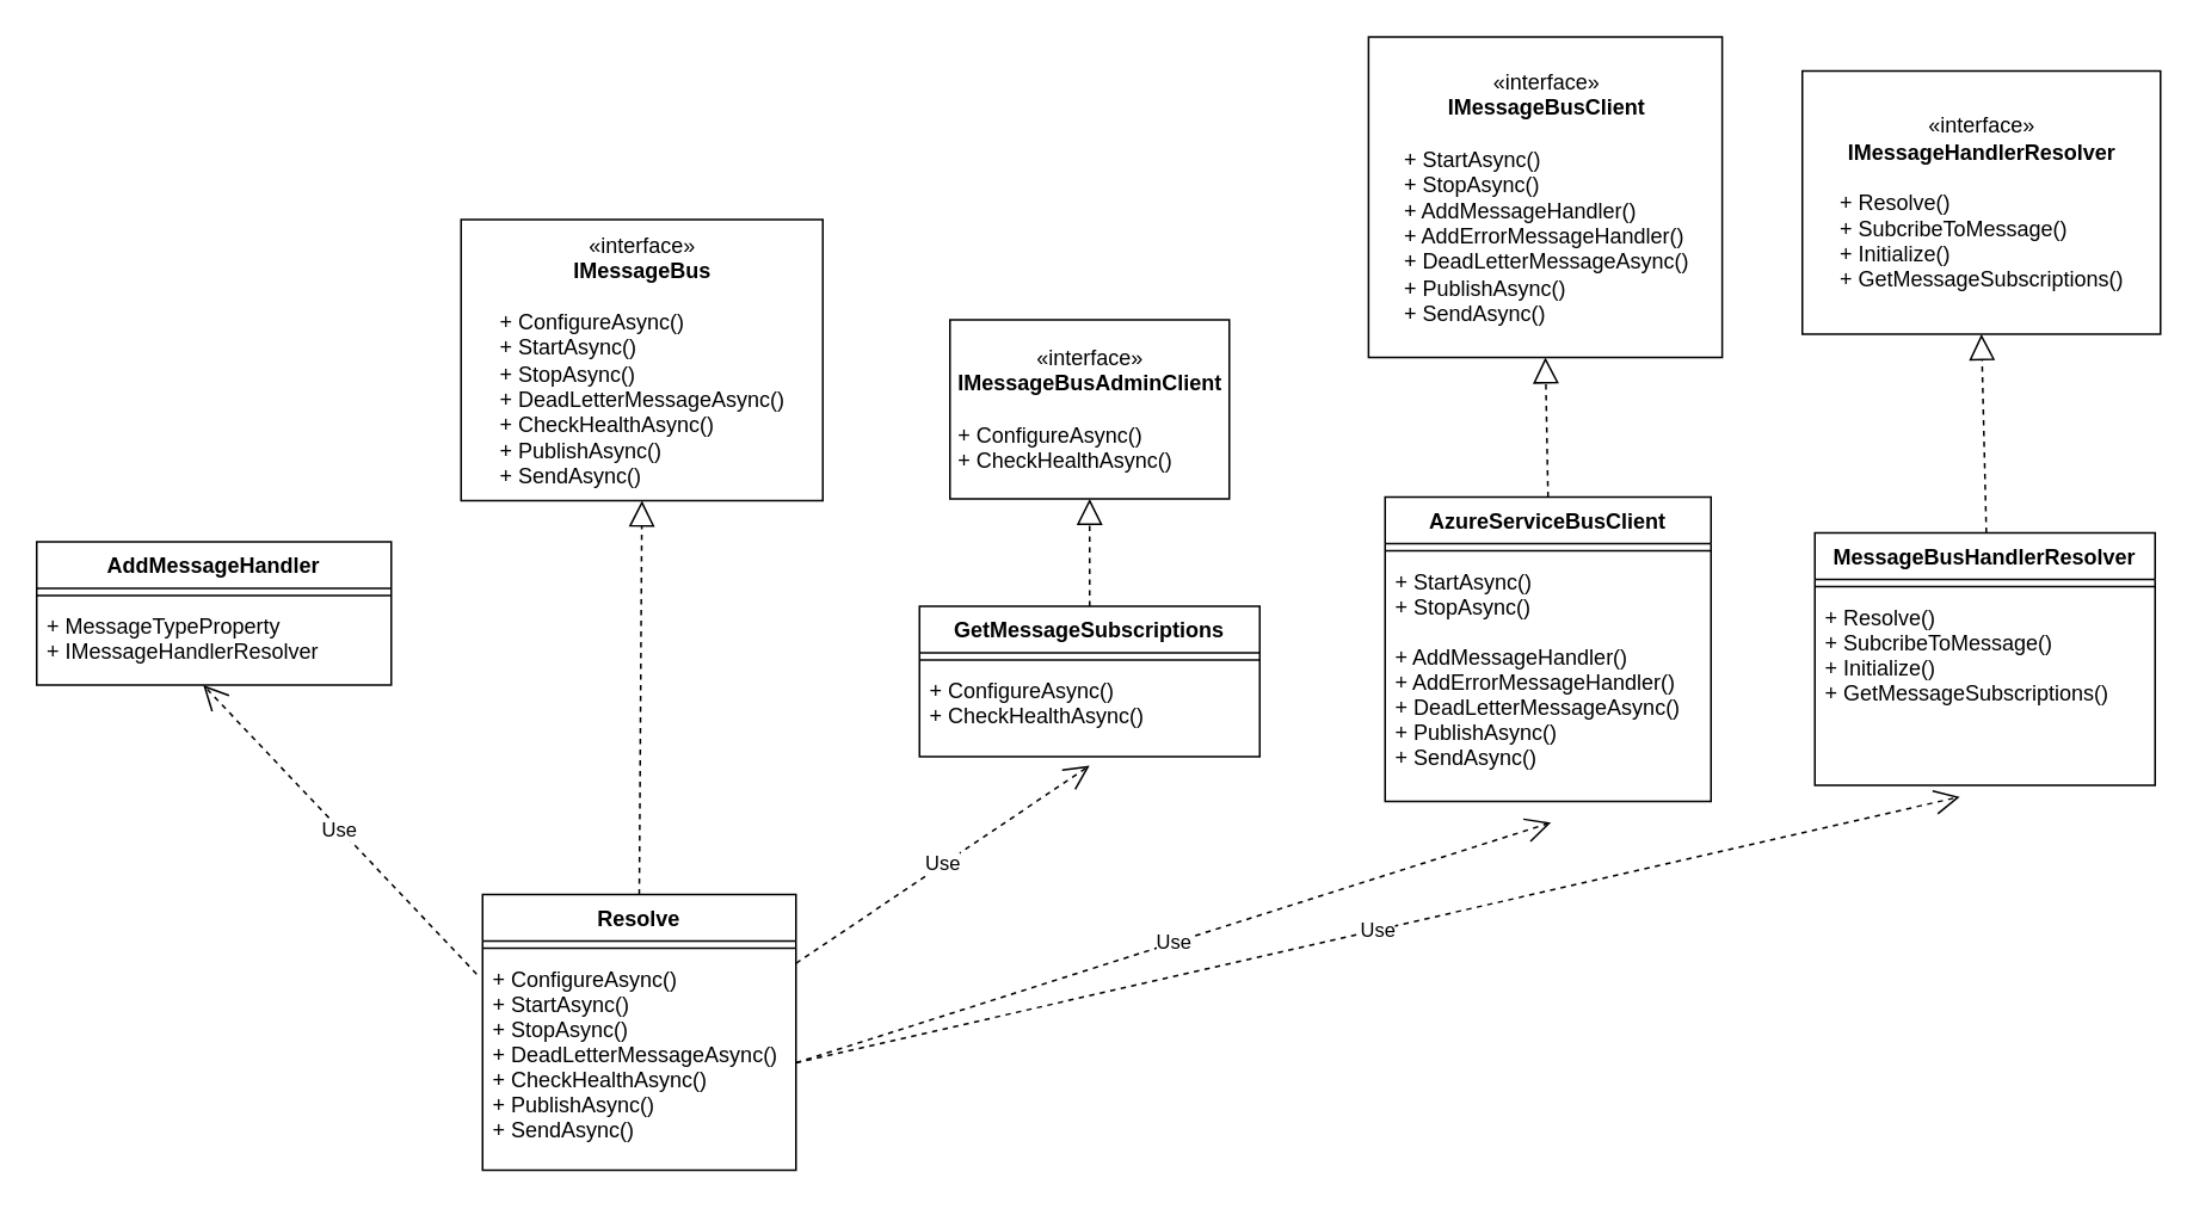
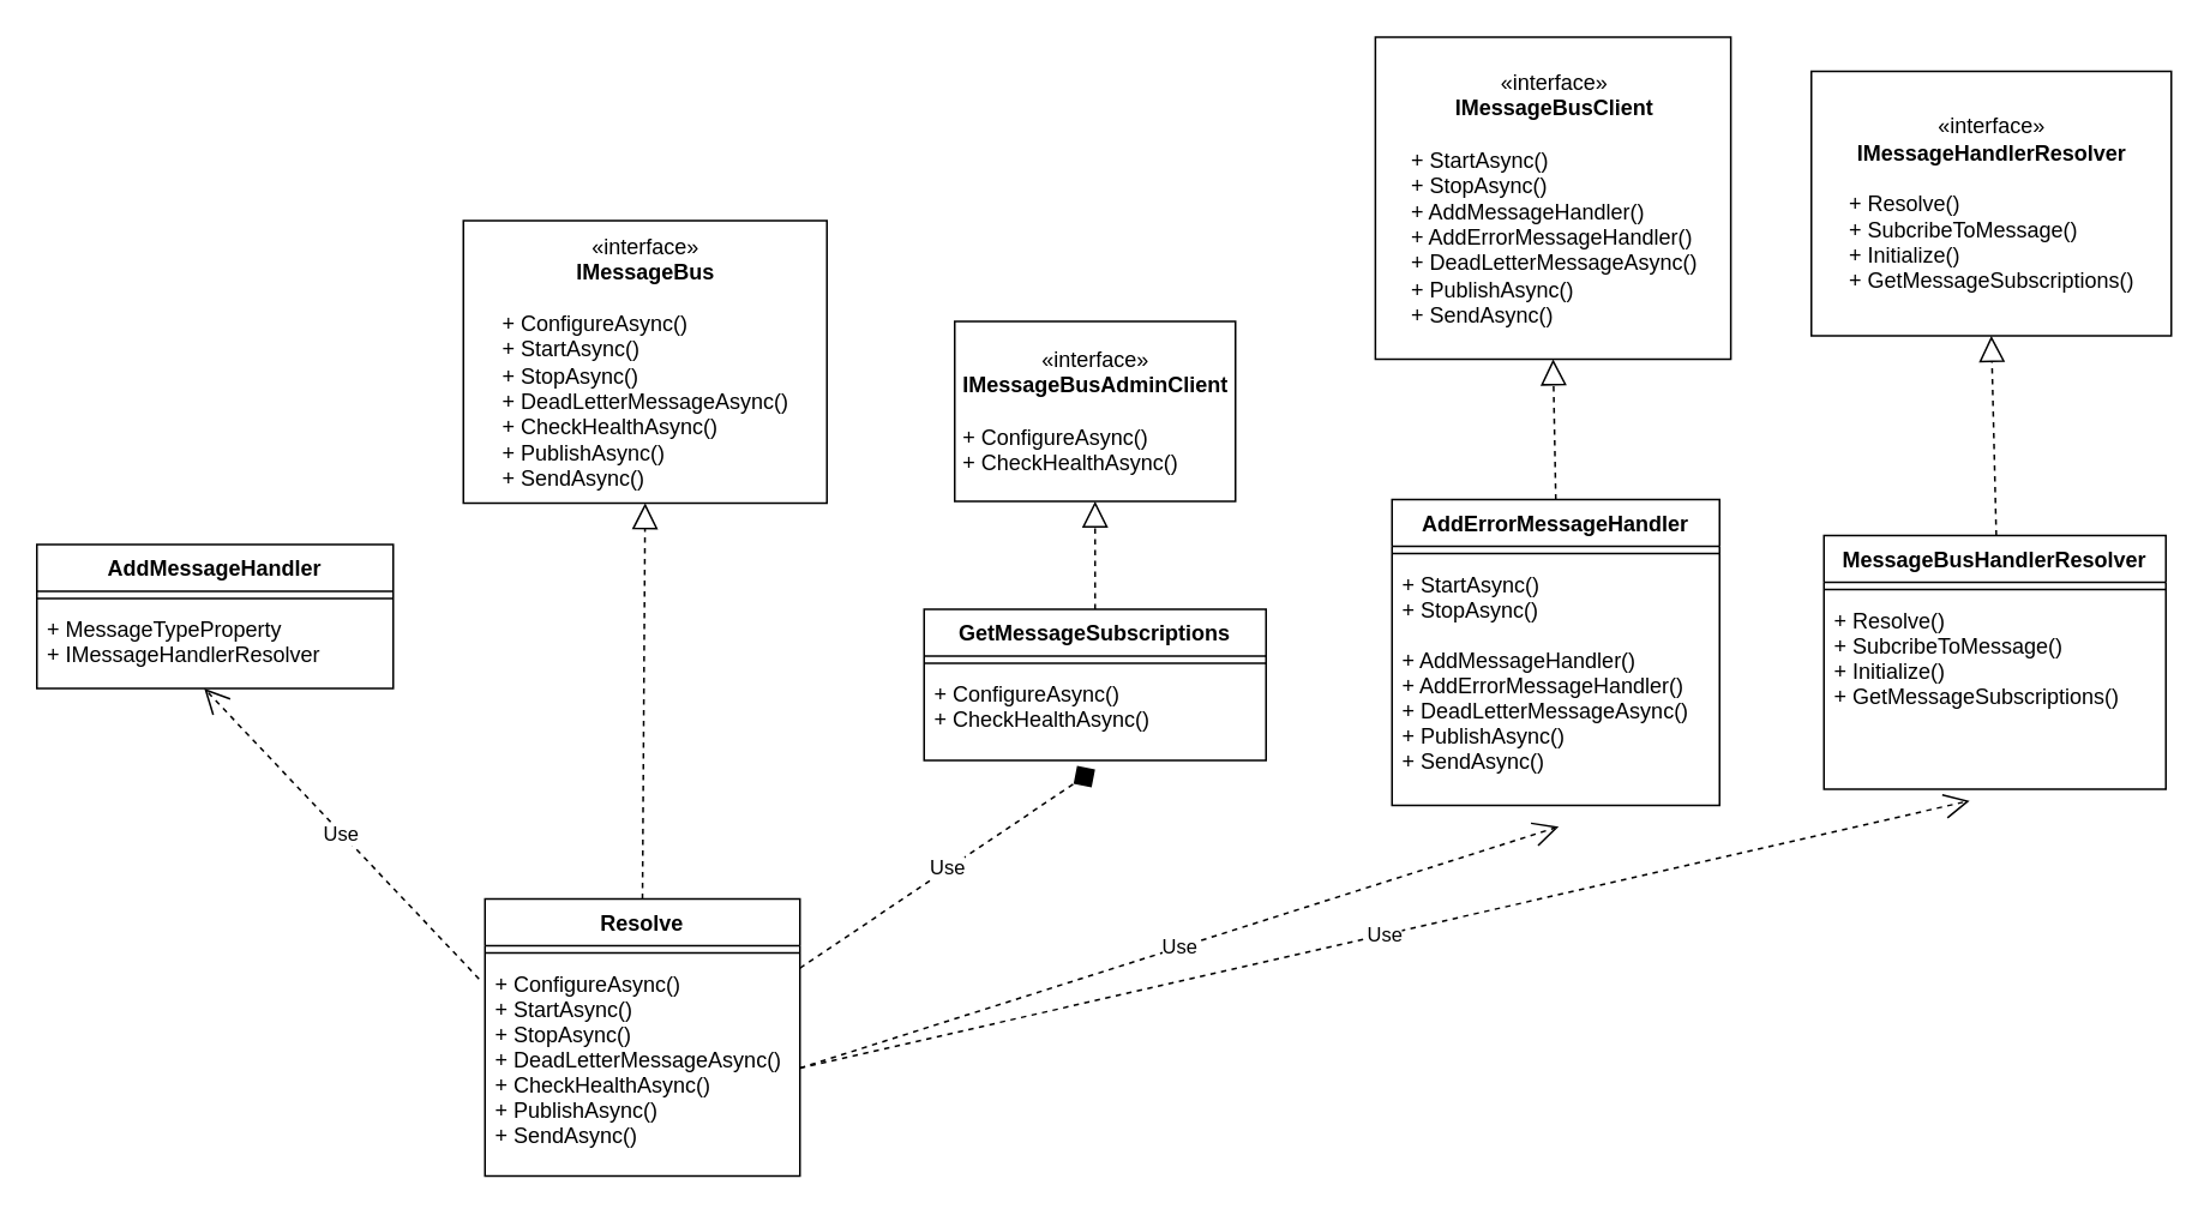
- <mxCell id="8" value="AzureServiceBusClient" style="swimlane;fontStyle=1;align=center;verticalAlign=top;childLayout=stackLayout;horizontal=1;startSize=26;horizontalStack=0;resizeParent=1;resizeParentMax=0;resizeLast=0;collapsible=1;marginBottom=0;" parent="1" vertex="1"><mxGeometry x="773" y="277" width="182" height="170" as="geometry" /></mxCell>
+ <mxCell id="8" value="AddErrorMessageHandler" style="swimlane;fontStyle=1;align=center;verticalAlign=top;childLayout=stackLayout;horizontal=1;startSize=26;horizontalStack=0;resizeParent=1;resizeParentMax=0;resizeLast=0;collapsible=1;marginBottom=0;" parent="1" vertex="1"><mxGeometry x="773" y="277" width="182" height="170" as="geometry" /></mxCell>
- <mxCell id="17" value="Use" style="endArrow=open;endSize=12;dashed=1;html=1;exitX=1;exitY=0.25;exitDx=0;exitDy=0;entryX=0.5;entryY=1.1;entryDx=0;entryDy=0;entryPerimeter=0;" parent="1" source="2" target="13" edge="1"><mxGeometry width="160" relative="1" as="geometry"><mxPoint x="543" y="638" as="sourcePoint" /><mxPoint x="703" y="638" as="targetPoint" /></mxGeometry></mxCell>
+ <mxCell id="17" value="Use" style="endArrow=diamond;endSize=12;dashed=1;html=1;exitX=1;exitY=0.25;exitDx=0;exitDy=0;entryX=0.5;entryY=1.1;entryDx=0;entryDy=0;entryPerimeter=0;" parent="1" source="2" target="13" edge="1"><mxGeometry width="160" relative="1" as="geometry"><mxPoint x="543" y="638" as="sourcePoint" /><mxPoint x="703" y="638" as="targetPoint" /></mxGeometry></mxCell>
